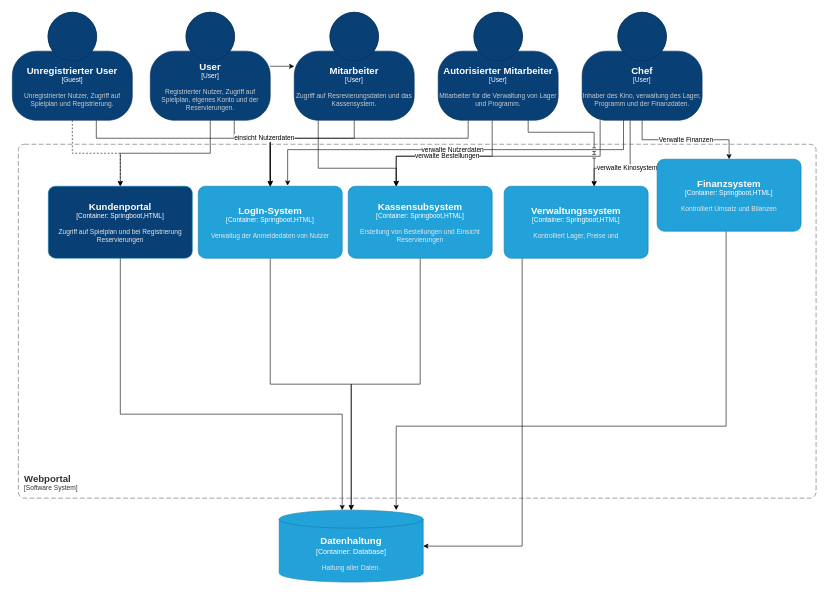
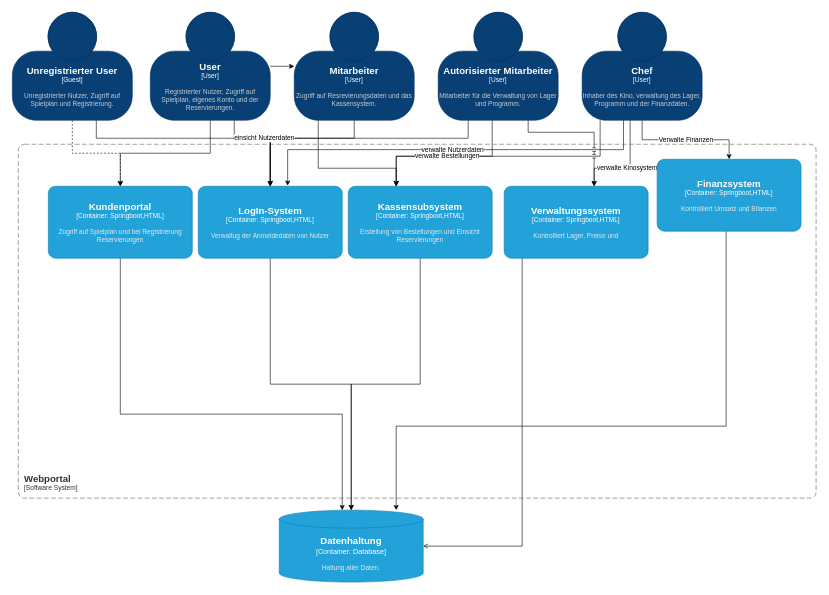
- <mxCell id="24" value="&lt;font style=&quot;font-size: 16px&quot;&gt;&lt;b&gt;Kundenportal&lt;/b&gt;&lt;/font&gt;&lt;div&gt;[Container: Springboot,HTML]&lt;/div&gt;&lt;br&gt;&lt;div&gt;&lt;font style=&quot;font-size: 11px&quot;&gt;&lt;font color=&quot;#E6E6E6&quot;&gt;Zugriff auf Spielplan und bei Registrierung Reservierungen&lt;/font&gt;&lt;/div&gt;" style="rounded=1;whiteSpace=wrap;html=1;fontSize=11;labelBackgroundColor=none;fillColor=#083f75;fontColor=#ffffff;align=center;arcSize=10;strokeColor=#0E7DAD;metaEdit=1;resizable=0;points=[[0.25,0,0],[0.5,0,0],[0.75,0,0],[1,0.25,0],[1,0.5,0],[1,0.75,0],[0.75,1,0],[0.5,1,0],[0.25,1,0],[0,0.75,0],[0,0.5,0],[0,0.25,0]];" parent="1" vertex="1"><mxGeometry x="80" y="310" width="240" height="120" as="geometry" /></mxCell>
+ <mxCell id="24" value="&lt;font style=&quot;font-size: 16px&quot;&gt;&lt;b&gt;Kundenportal&lt;/b&gt;&lt;/font&gt;&lt;div&gt;[Container: Springboot,HTML]&lt;/div&gt;&lt;br&gt;&lt;div&gt;&lt;font style=&quot;font-size: 11px&quot;&gt;&lt;font color=&quot;#E6E6E6&quot;&gt;Zugriff auf Spielplan und bei Registrierung Reservierungen&lt;/font&gt;&lt;/div&gt;" style="rounded=1;whiteSpace=wrap;html=1;fontSize=11;labelBackgroundColor=none;fillColor=#23A2D9;fontColor=#ffffff;align=center;arcSize=10;strokeColor=#0E7DAD;metaEdit=1;resizable=0;points=[[0.25,0,0],[0.5,0,0],[0.75,0,0],[1,0.25,0],[1,0.5,0],[1,0.75,0],[0.75,1,0],[0.5,1,0],[0.25,1,0],[0,0.75,0],[0,0.5,0],[0,0.25,0]];" parent="1" vertex="1"><mxGeometry x="80" y="310" width="240" height="120" as="geometry" /></mxCell>
- <mxCell id="27" style="edgeStyle=orthogonalEdgeStyle;rounded=0;orthogonalLoop=1;jettySize=auto;html=1;" edge="1" parent="1" source="28" target="18"><mxGeometry relative="1" as="geometry"><Array as="points"><mxPoint x="870" y="910" /></Array></mxGeometry></mxCell>
+ <mxCell id="27" style="edgeStyle=orthogonalEdgeStyle;rounded=0;orthogonalLoop=1;jettySize=auto;html=1;endArrow=open;" edge="1" parent="1" source="28" target="18"><mxGeometry relative="1" as="geometry"><Array as="points"><mxPoint x="870" y="910" /></Array></mxGeometry></mxCell>
